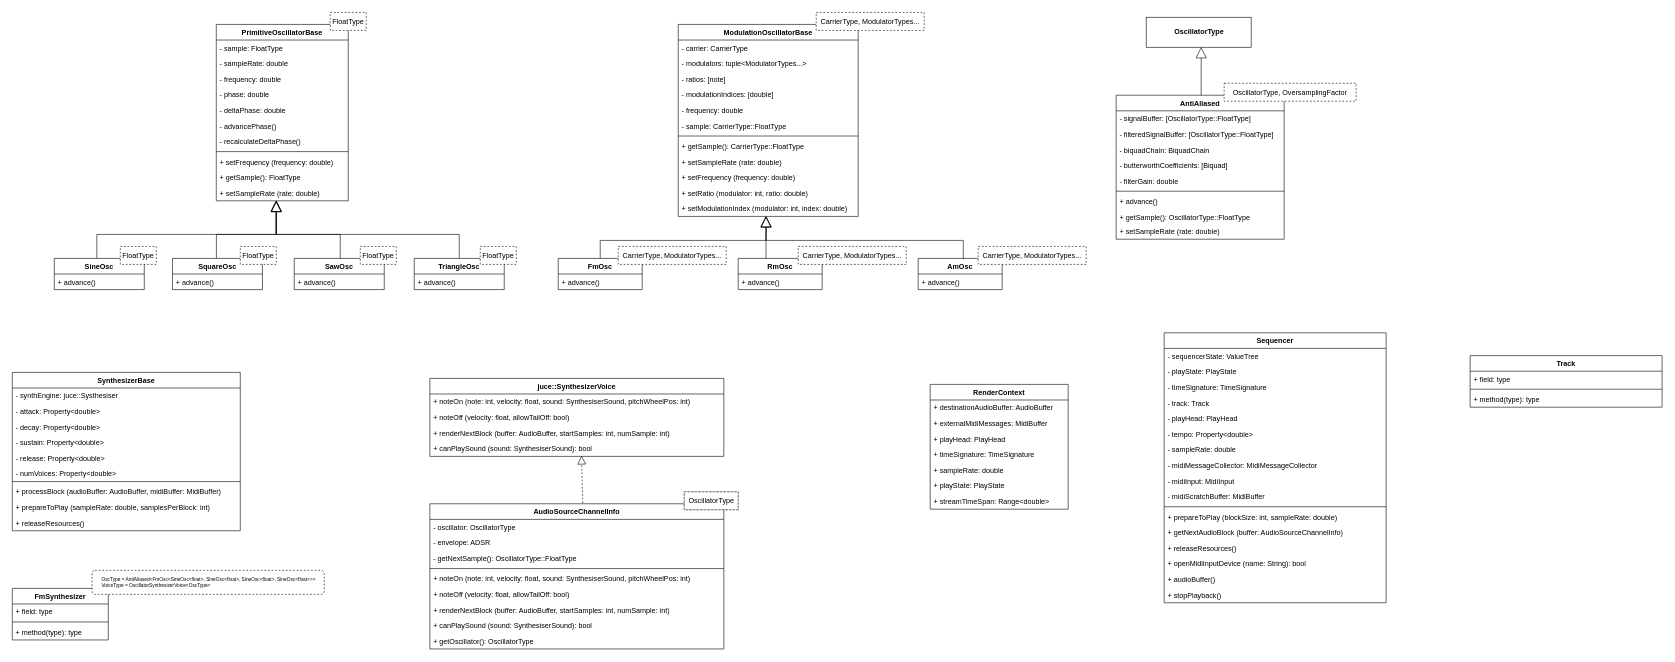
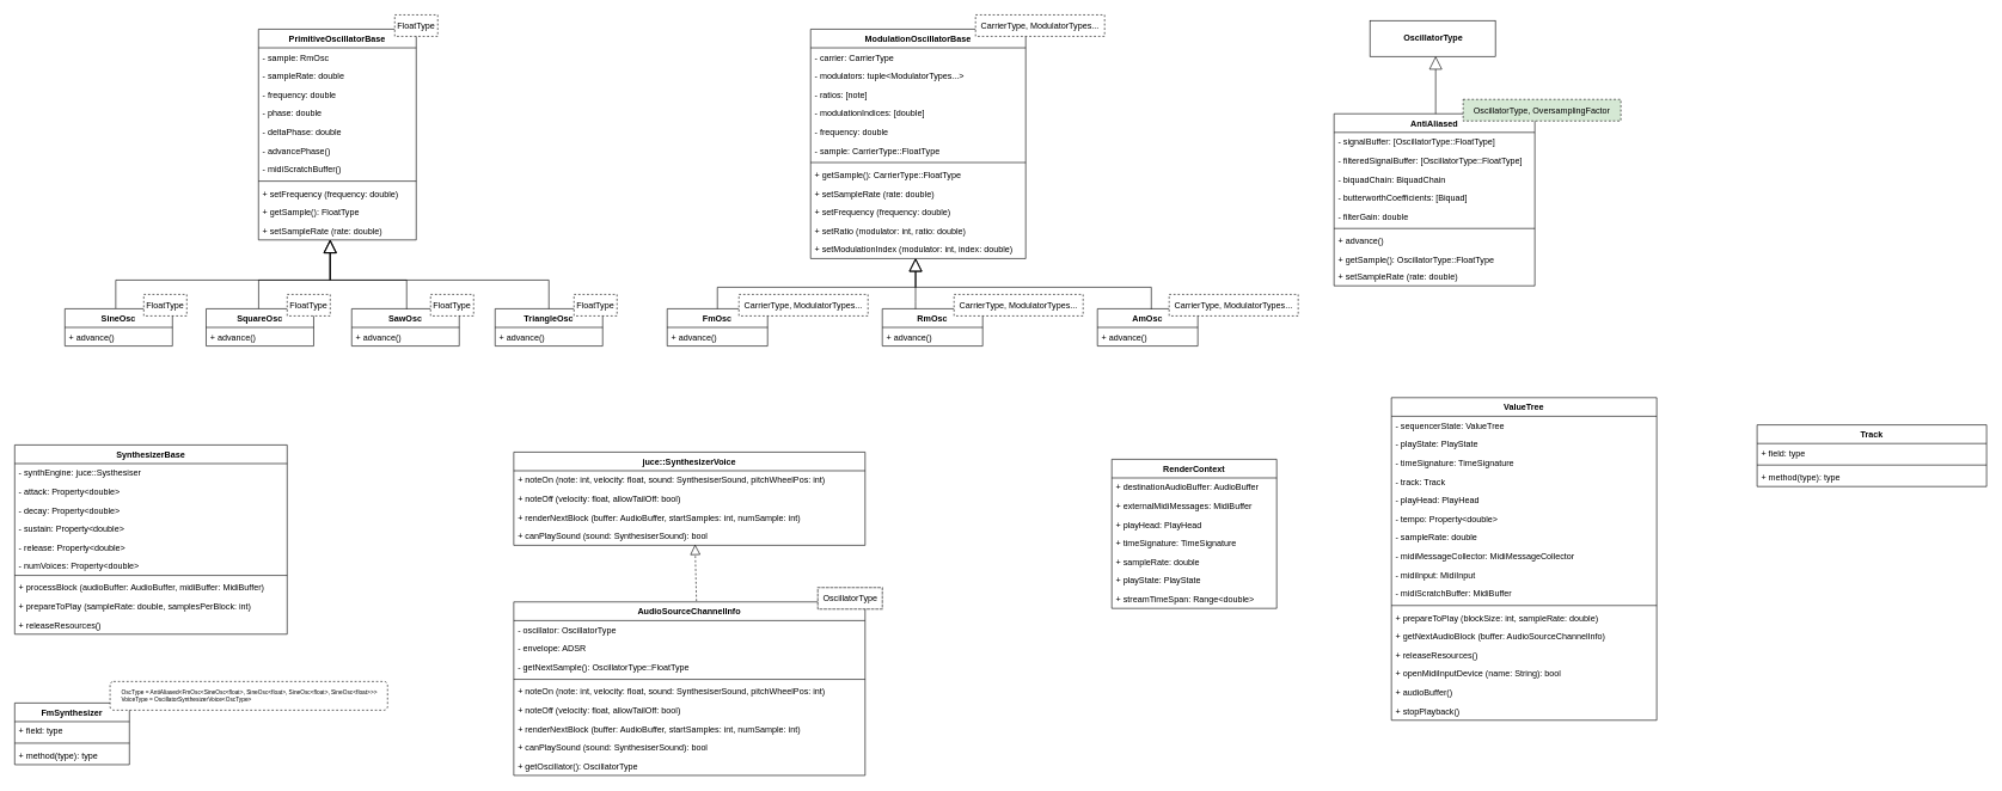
- <mxCell id="3" value="- sample: FloatType" style="text;strokeColor=none;fillColor=none;align=left;verticalAlign=top;spacingLeft=4;spacingRight=4;overflow=hidden;rotatable=0;points=[[0,0.5],[1,0.5]];portConstraint=eastwest;" parent="2" vertex="1"><mxGeometry y="26" width="220" height="26" as="geometry" /></mxCell>
+ <mxCell id="3" value="- sample: RmOsc" style="text;strokeColor=none;fillColor=none;align=left;verticalAlign=top;spacingLeft=4;spacingRight=4;overflow=hidden;rotatable=0;points=[[0,0.5],[1,0.5]];portConstraint=eastwest;" parent="2" vertex="1"><mxGeometry y="26" width="220" height="26" as="geometry" /></mxCell>
- <mxCell id="67" value="OscillatorType, OversamplingFactor" style="fontStyle=0;dashed=1;fontColor=none;" parent="1" vertex="1"><mxGeometry x="2040" y="138" width="220" height="30" as="geometry" /></mxCell>
+ <mxCell id="67" value="OscillatorType, OversamplingFactor" style="fontStyle=0;dashed=1;fontColor=none;fillColor=#d5e8d4;" parent="1" vertex="1"><mxGeometry x="2040" y="138" width="220" height="30" as="geometry" /></mxCell>
- <mxCell id="9" value="- recalculateDeltaPhase()" style="text;strokeColor=none;fillColor=none;align=left;verticalAlign=top;spacingLeft=4;spacingRight=4;overflow=hidden;rotatable=0;points=[[0,0.5],[1,0.5]];portConstraint=eastwest;labelBorderColor=none;" parent="2" vertex="1"><mxGeometry y="182" width="220" height="26" as="geometry" /></mxCell>
+ <mxCell id="9" value="- midiScratchBuffer()" style="text;strokeColor=none;fillColor=none;align=left;verticalAlign=top;spacingLeft=4;spacingRight=4;overflow=hidden;rotatable=0;points=[[0,0.5],[1,0.5]];portConstraint=eastwest;labelBorderColor=none;" parent="2" vertex="1"><mxGeometry y="182" width="220" height="26" as="geometry" /></mxCell>
- <mxCell id="111" value="Sequencer" style="swimlane;fontStyle=1;align=center;verticalAlign=top;childLayout=stackLayout;horizontal=1;startSize=26;horizontalStack=0;resizeParent=1;resizeParentMax=0;resizeLast=0;collapsible=1;marginBottom=0;" vertex="1" parent="1"><mxGeometry x="1940" y="554" width="370" height="450" as="geometry" /></mxCell>
+ <mxCell id="111" value="ValueTree" style="swimlane;fontStyle=1;align=center;verticalAlign=top;childLayout=stackLayout;horizontal=1;startSize=26;horizontalStack=0;resizeParent=1;resizeParentMax=0;resizeLast=0;collapsible=1;marginBottom=0;" vertex="1" parent="1"><mxGeometry x="1940" y="554" width="370" height="450" as="geometry" /></mxCell>
